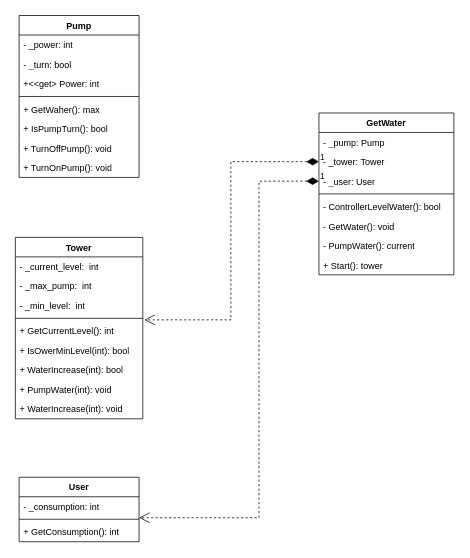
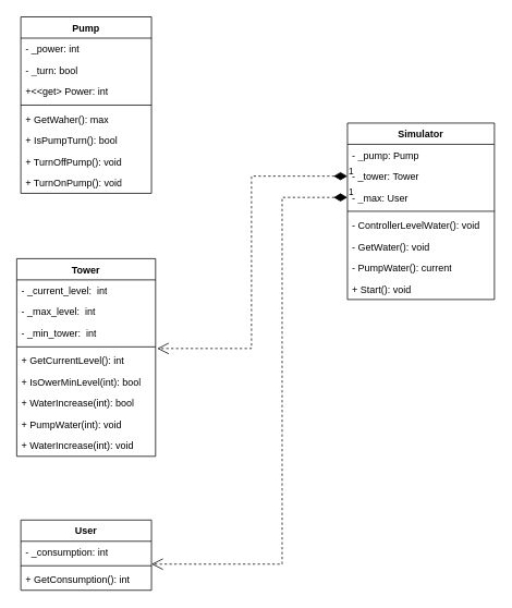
- <mxCell id="25" value="GetWater" style="swimlane;fontStyle=1;align=center;verticalAlign=top;childLayout=stackLayout;horizontal=1;startSize=26;horizontalStack=0;resizeParent=1;resizeParentMax=0;resizeLast=0;collapsible=1;marginBottom=0;whiteSpace=wrap;html=1;" vertex="1" parent="1"><mxGeometry x="425" y="150" width="180" height="216" as="geometry" /></mxCell>
+ <mxCell id="25" value="Simulator" style="swimlane;fontStyle=1;align=center;verticalAlign=top;childLayout=stackLayout;horizontal=1;startSize=26;horizontalStack=0;resizeParent=1;resizeParentMax=0;resizeLast=0;collapsible=1;marginBottom=0;whiteSpace=wrap;html=1;" vertex="1" parent="1"><mxGeometry x="425" y="150" width="180" height="216" as="geometry" /></mxCell>
- <mxCell id="28" value="- _user: User" style="text;strokeColor=none;fillColor=none;align=left;verticalAlign=top;spacingLeft=4;spacingRight=4;overflow=hidden;rotatable=0;points=[[0,0.5],[1,0.5]];portConstraint=eastwest;whiteSpace=wrap;html=1;" vertex="1" parent="25"><mxGeometry y="78" width="180" height="26" as="geometry" /></mxCell>
+ <mxCell id="28" value="- _max: User" style="text;strokeColor=none;fillColor=none;align=left;verticalAlign=top;spacingLeft=4;spacingRight=4;overflow=hidden;rotatable=0;points=[[0,0.5],[1,0.5]];portConstraint=eastwest;whiteSpace=wrap;html=1;" vertex="1" parent="25"><mxGeometry y="78" width="180" height="26" as="geometry" /></mxCell>
- <mxCell id="30" value="- ControllerLevelWater(): bool" style="text;strokeColor=none;fillColor=none;align=left;verticalAlign=top;spacingLeft=4;spacingRight=4;overflow=hidden;rotatable=0;points=[[0,0.5],[1,0.5]];portConstraint=eastwest;whiteSpace=wrap;html=1;" vertex="1" parent="25"><mxGeometry y="112" width="180" height="26" as="geometry" /></mxCell>
+ <mxCell id="30" value="- ControllerLevelWater(): void" style="text;strokeColor=none;fillColor=none;align=left;verticalAlign=top;spacingLeft=4;spacingRight=4;overflow=hidden;rotatable=0;points=[[0,0.5],[1,0.5]];portConstraint=eastwest;whiteSpace=wrap;html=1;" vertex="1" parent="25"><mxGeometry y="112" width="180" height="26" as="geometry" /></mxCell>
- <mxCell id="33" value="+ Start(): tower" style="text;strokeColor=none;fillColor=none;align=left;verticalAlign=top;spacingLeft=4;spacingRight=4;overflow=hidden;rotatable=0;points=[[0,0.5],[1,0.5]];portConstraint=eastwest;whiteSpace=wrap;html=1;" vertex="1" parent="25"><mxGeometry y="190" width="180" height="26" as="geometry" /></mxCell>
+ <mxCell id="33" value="+ Start(): void" style="text;strokeColor=none;fillColor=none;align=left;verticalAlign=top;spacingLeft=4;spacingRight=4;overflow=hidden;rotatable=0;points=[[0,0.5],[1,0.5]];portConstraint=eastwest;whiteSpace=wrap;html=1;" vertex="1" parent="25"><mxGeometry y="190" width="180" height="26" as="geometry" /></mxCell>
- <mxCell id="17" value="- _max_pump:&amp;nbsp; int" style="text;strokeColor=none;fillColor=none;align=left;verticalAlign=top;spacingLeft=4;spacingRight=4;overflow=hidden;rotatable=0;points=[[0,0.5],[1,0.5]];portConstraint=eastwest;whiteSpace=wrap;html=1;" vertex="1" parent="15"><mxGeometry y="52" width="170" height="26" as="geometry" /></mxCell>
+ <mxCell id="17" value="- _max_level:&amp;nbsp; int" style="text;strokeColor=none;fillColor=none;align=left;verticalAlign=top;spacingLeft=4;spacingRight=4;overflow=hidden;rotatable=0;points=[[0,0.5],[1,0.5]];portConstraint=eastwest;whiteSpace=wrap;html=1;" vertex="1" parent="15"><mxGeometry y="52" width="170" height="26" as="geometry" /></mxCell>
- <mxCell id="18" value="- _min_level:&amp;nbsp; int" style="text;strokeColor=none;fillColor=none;align=left;verticalAlign=top;spacingLeft=4;spacingRight=4;overflow=hidden;rotatable=0;points=[[0,0.5],[1,0.5]];portConstraint=eastwest;whiteSpace=wrap;html=1;" vertex="1" parent="15"><mxGeometry y="78" width="170" height="26" as="geometry" /></mxCell>
+ <mxCell id="18" value="- _min_tower:&amp;nbsp; int" style="text;strokeColor=none;fillColor=none;align=left;verticalAlign=top;spacingLeft=4;spacingRight=4;overflow=hidden;rotatable=0;points=[[0,0.5],[1,0.5]];portConstraint=eastwest;whiteSpace=wrap;html=1;" vertex="1" parent="15"><mxGeometry y="78" width="170" height="26" as="geometry" /></mxCell>
